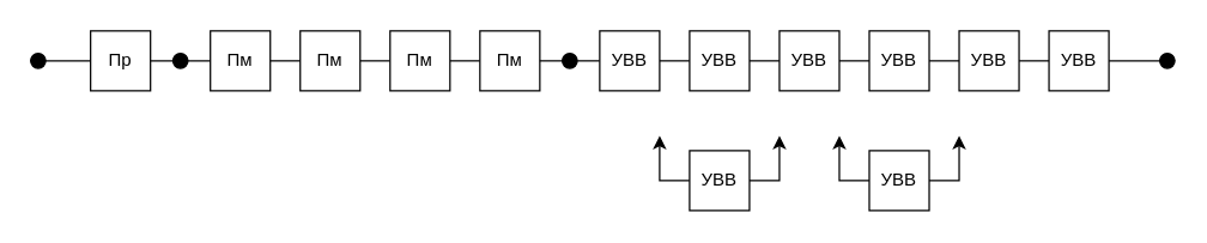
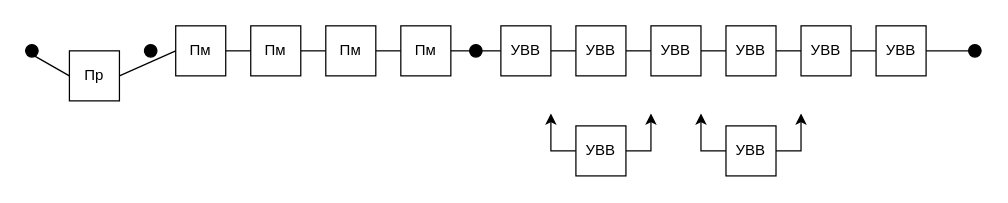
- <mxCell id="2" value="Пр" style="whiteSpace=wrap;html=1;aspect=fixed;" vertex="1" parent="1"><mxGeometry x="60" y="20" width="40" height="40" as="geometry" /></mxCell>
+ <mxCell id="2" value="Пр" style="whiteSpace=wrap;html=1;aspect=fixed;" vertex="1" parent="1"><mxGeometry x="55" y="40" width="40" height="40" as="geometry" /></mxCell>
